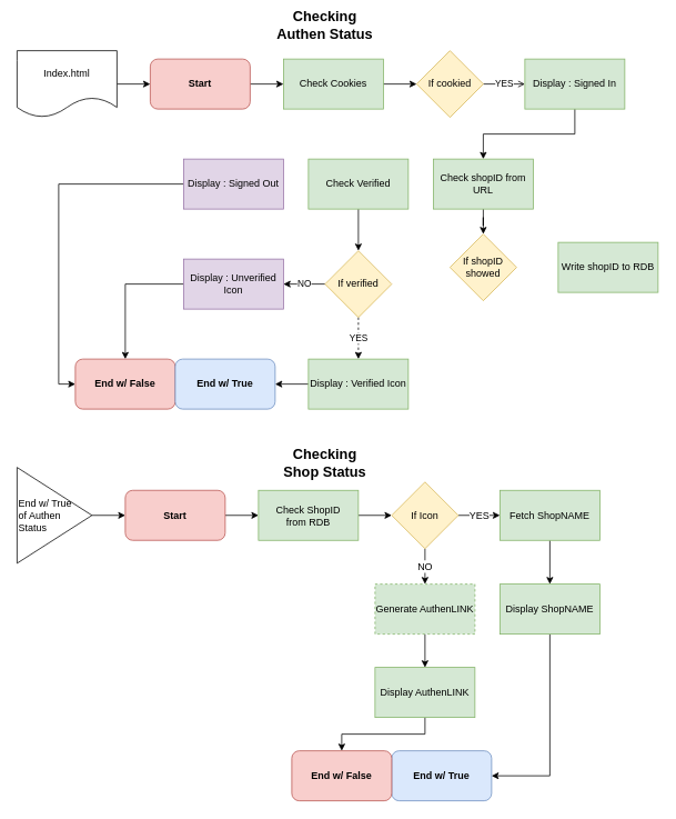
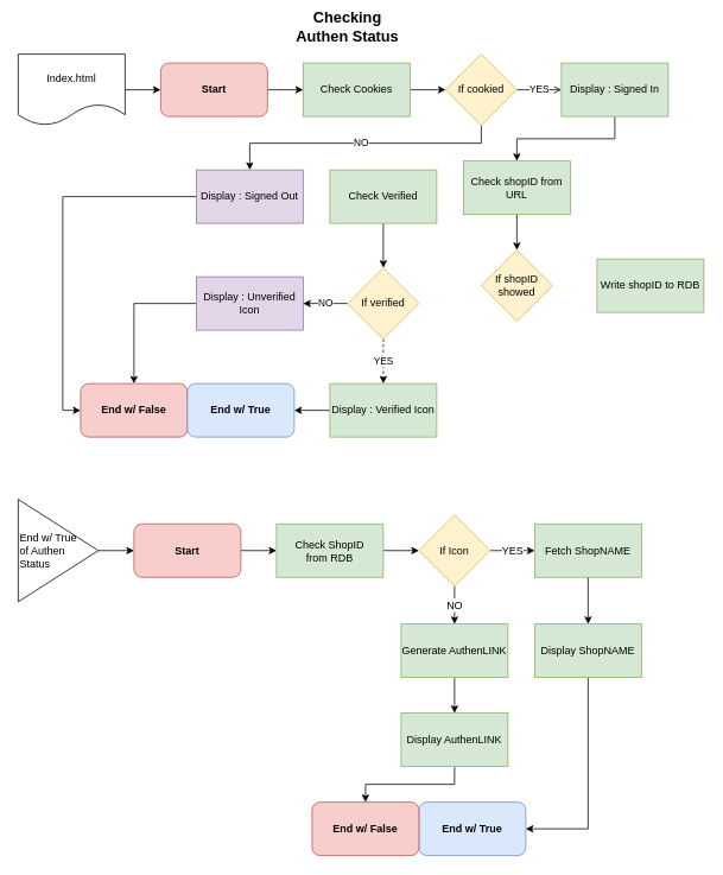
+ <mxCell id="9" value="NO" style="edgeStyle=orthogonalEdgeStyle;rounded=0;orthogonalLoop=1;jettySize=auto;html=1;" parent="1" source="10" target="15" edge="1"><mxGeometry relative="1" as="geometry"><Array as="points"><mxPoint x="540" y="160" /><mxPoint x="280" y="160" /></Array></mxGeometry></mxCell>
- <mxCell id="33" value="Check shopID from URL" style="rounded=0;whiteSpace=wrap;html=1;fillColor=#d5e8d4;strokeColor=#82b366;" vertex="1" parent="1"><mxGeometry x="520" y="190" width="120" height="60" as="geometry" /></mxCell>
+ <mxCell id="33" value="Check shopID from URL" style="rounded=0;whiteSpace=wrap;html=1;fillColor=#d5e8d4;strokeColor=#82b366;" vertex="1" parent="1"><mxGeometry x="520" y="180" width="120" height="60" as="geometry" /></mxCell>
- <mxCell id="26" value="Checking&lt;br&gt;Shop Status" style="text;html=1;strokeColor=none;fillColor=none;align=center;verticalAlign=middle;whiteSpace=wrap;rounded=0;fontSize=17;fontStyle=1" vertex="1" parent="1"><mxGeometry x="320" y="545" width="140" height="20" as="geometry" /></mxCell>
- <mxCell id="43" value="Generate AuthenLINK" style="rounded=0;whiteSpace=wrap;html=1;fillColor=#d5e8d4;strokeColor=#82b366;dashed=1;" vertex="1" parent="1"><mxGeometry x="450" y="700" width="120" height="60" as="geometry" /></mxCell>
+ <mxCell id="43" value="Generate AuthenLINK" style="rounded=0;whiteSpace=wrap;html=1;fillColor=#d5e8d4;strokeColor=#82b366;" vertex="1" parent="1"><mxGeometry x="450" y="700" width="120" height="60" as="geometry" /></mxCell>
